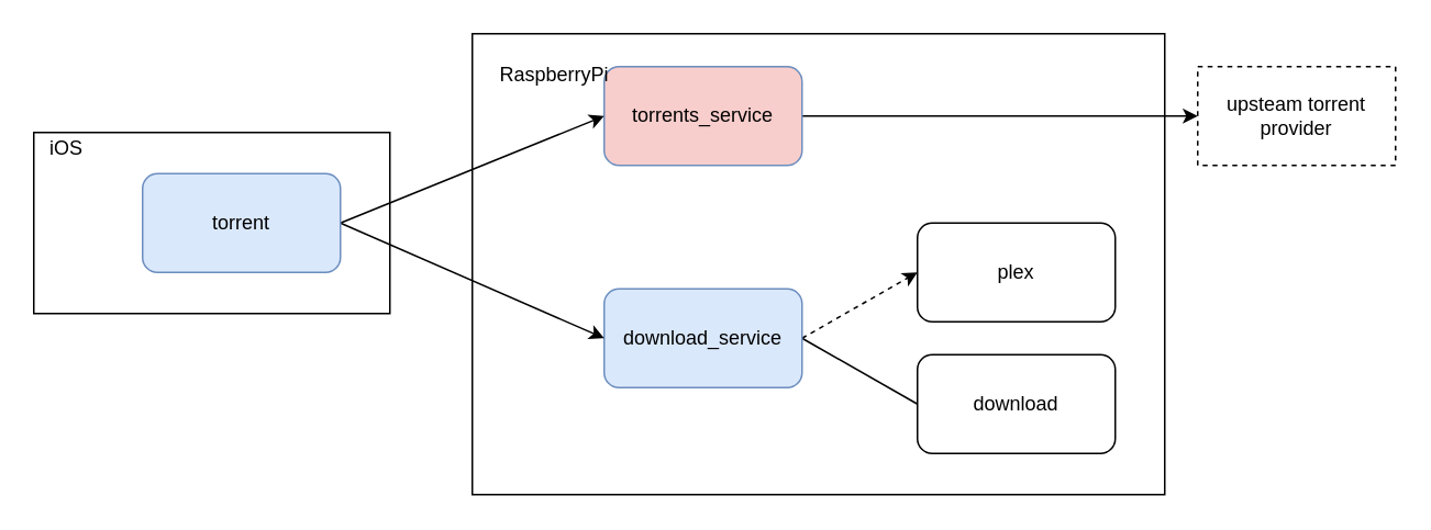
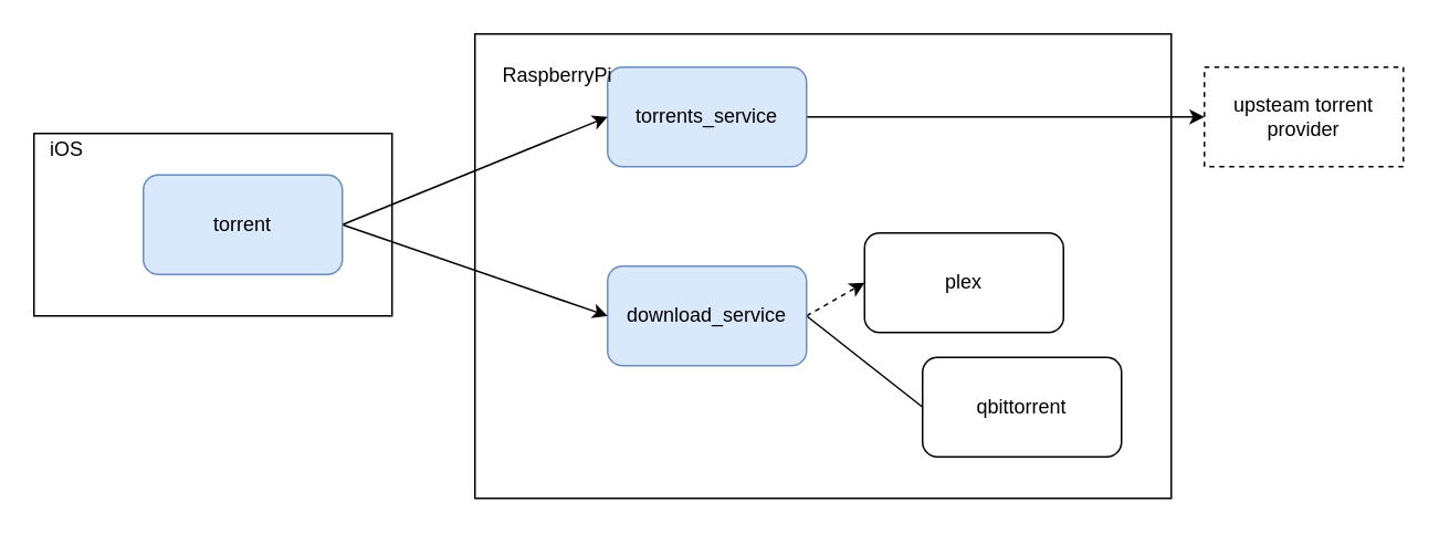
- <mxCell id="3" value="torrents_service" style="rounded=1;whiteSpace=wrap;html=1;fillColor=#f8cecc;strokeColor=#6c8ebf;" parent="1" vertex="1"><mxGeometry x="366" y="40" width="120" height="60" as="geometry" /></mxCell>
+ <mxCell id="3" value="torrents_service" style="rounded=1;whiteSpace=wrap;html=1;fillColor=#dae8fc;strokeColor=#6c8ebf;" parent="1" vertex="1"><mxGeometry x="366" y="40" width="120" height="60" as="geometry" /></mxCell>
- <mxCell id="7" value="plex" style="rounded=1;whiteSpace=wrap;html=1;" parent="1" vertex="1"><mxGeometry x="556" y="135" width="120" height="60" as="geometry" /></mxCell>
+ <mxCell id="7" value="plex" style="rounded=1;whiteSpace=wrap;html=1;" parent="1" vertex="1"><mxGeometry x="521" y="140" width="120" height="60" as="geometry" /></mxCell>
- <mxCell id="6" value="download_service" style="rounded=1;whiteSpace=wrap;html=1;fillColor=#dae8fc;strokeColor=#6c8ebf;" parent="1" vertex="1"><mxGeometry x="366" y="175" width="120" height="60" as="geometry" /></mxCell>
+ <mxCell id="6" value="download_service" style="rounded=1;whiteSpace=wrap;html=1;fillColor=#dae8fc;strokeColor=#6c8ebf;" parent="1" vertex="1"><mxGeometry x="366" y="160" width="120" height="60" as="geometry" /></mxCell>
- <mxCell id="8" value="download" style="rounded=1;whiteSpace=wrap;html=1;" parent="1" vertex="1"><mxGeometry x="556" y="215" width="120" height="60" as="geometry" /></mxCell>
+ <mxCell id="8" value="qbittorrent" style="rounded=1;whiteSpace=wrap;html=1;" parent="1" vertex="1"><mxGeometry x="556" y="215" width="120" height="60" as="geometry" /></mxCell>
